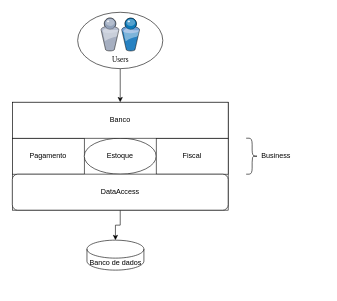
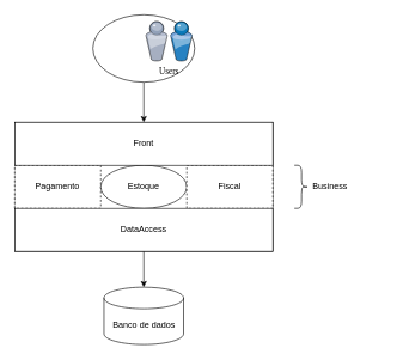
- <mxCell id="5" value="Users" style="verticalLabelPosition=bottom;aspect=fixed;html=1;verticalAlign=top;strokeColor=none;shape=mxgraph.citrix.users;rounded=0;shadow=0;comic=0;fontFamily=Verdana;" parent="1" vertex="1"><mxGeometry x="167.75" y="29.5" width="64.5" height="55" as="geometry" /></mxCell>
+ <mxCell id="5" value="Users" style="verticalLabelPosition=bottom;aspect=fixed;html=1;verticalAlign=top;strokeColor=none;shape=mxgraph.citrix.users;rounded=0;shadow=0;comic=0;fontFamily=Verdana;" parent="1" vertex="1"><mxGeometry x="202.75" y="29.5" width="64.5" height="55" as="geometry" /></mxCell>
- <mxCell id="10" value="&lt;div&gt;Banco&lt;/div&gt;" style="rounded=0;whiteSpace=wrap;html=1;" vertex="1" parent="1"><mxGeometry x="20" y="170" width="360" height="60" as="geometry" /></mxCell>
+ <mxCell id="10" value="&lt;div&gt;Front&lt;/div&gt;" style="rounded=0;whiteSpace=wrap;html=1;" vertex="1" parent="1"><mxGeometry x="20" y="170" width="360" height="60" as="geometry" /></mxCell>
- <mxCell id="6" value="Pagamento" style="rounded=0;whiteSpace=wrap;html=1;" vertex="1" parent="1"><mxGeometry x="20" y="230" width="120" height="60" as="geometry" /></mxCell>
+ <mxCell id="6" value="Pagamento" style="rounded=0;whiteSpace=wrap;html=1;dashed=1;" vertex="1" parent="1"><mxGeometry x="20" y="230" width="120" height="60" as="geometry" /></mxCell>
- <mxCell id="8" value="Fiscal" style="rounded=0;whiteSpace=wrap;html=1;" vertex="1" parent="1"><mxGeometry x="260" y="230" width="120" height="60" as="geometry" /></mxCell>
+ <mxCell id="8" value="Fiscal" style="rounded=0;whiteSpace=wrap;html=1;dashed=1;" vertex="1" parent="1"><mxGeometry x="260" y="230" width="120" height="60" as="geometry" /></mxCell>
- <mxCell id="14" value="DataAccess" style="whiteSpace=wrap;html=1;rounded=1;" vertex="1" parent="1"><mxGeometry x="20" y="290" width="360" height="60" as="geometry" /></mxCell>
+ <mxCell id="14" value="DataAccess" style="rounded=0;whiteSpace=wrap;html=1;" vertex="1" parent="1"><mxGeometry x="20" y="290" width="360" height="60" as="geometry" /></mxCell>
- <mxCell id="9" value="Banco de dados" style="shape=cylinder3;whiteSpace=wrap;html=1;boundedLbl=1;backgroundOutline=1;size=15;" vertex="1" parent="1"><mxGeometry x="144.5" y="400" width="95" height="50" as="geometry" /></mxCell>
+ <mxCell id="9" value="Banco de dados" style="shape=cylinder3;whiteSpace=wrap;html=1;boundedLbl=1;backgroundOutline=1;size=15;" vertex="1" parent="1"><mxGeometry x="144.5" y="400" width="111" height="80" as="geometry" /></mxCell>
